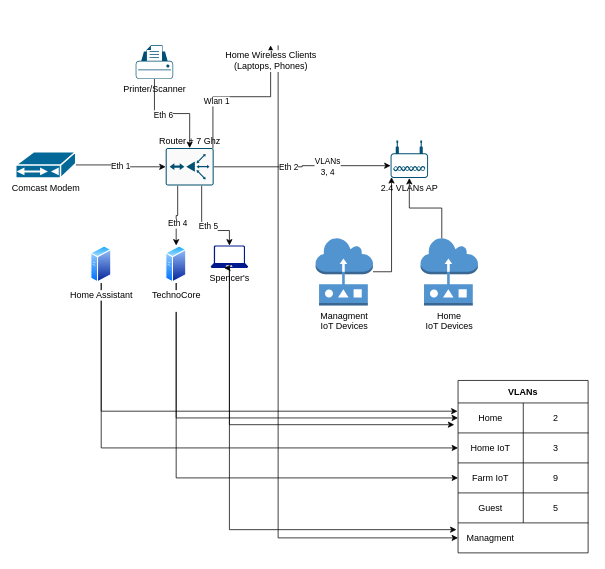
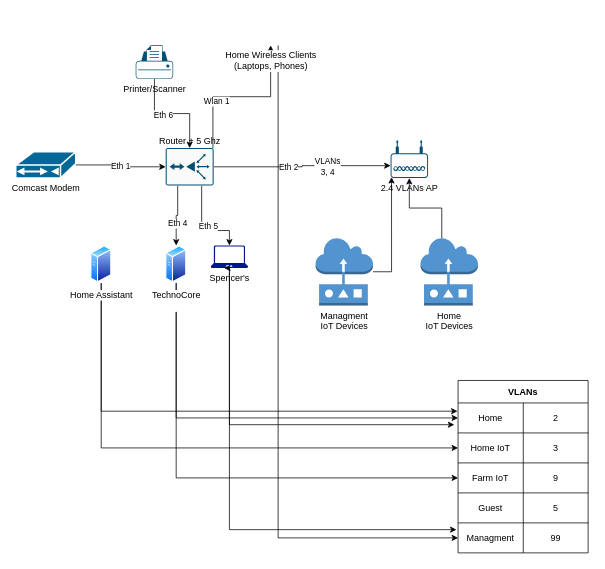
- <mxCell id="12" value="Router + 7 Ghz" style="points=[[0.015,0.015,0],[0.985,0.015,0],[0.985,0.985,0],[0.015,0.985,0],[0.25,0,0],[0.5,0,0],[0.75,0,0],[1,0.25,0],[1,0.5,0],[1,0.75,0],[0.75,1,0],[0.5,1,0],[0.25,1,0],[0,0.75,0],[0,0.5,0],[0,0.25,0]];verticalLabelPosition=top;html=1;verticalAlign=bottom;aspect=fixed;align=center;pointerEvents=1;shape=mxgraph.cisco19.rect;prIcon=router_with_firewall2;fillColor=#FAFAFA;strokeColor=#005073;direction=west;labelPosition=center;" parent="1" vertex="1"><mxGeometry x="220" y="197" width="64" height="50" as="geometry" /></mxCell>
+ <mxCell id="12" value="Router + 5 Ghz" style="points=[[0.015,0.015,0],[0.985,0.015,0],[0.985,0.985,0],[0.015,0.985,0],[0.25,0,0],[0.5,0,0],[0.75,0,0],[1,0.25,0],[1,0.5,0],[1,0.75,0],[0.75,1,0],[0.5,1,0],[0.25,1,0],[0,0.75,0],[0,0.5,0],[0,0.25,0]];verticalLabelPosition=top;html=1;verticalAlign=bottom;aspect=fixed;align=center;pointerEvents=1;shape=mxgraph.cisco19.rect;prIcon=router_with_firewall2;fillColor=#FAFAFA;strokeColor=#005073;direction=west;labelPosition=center;" parent="1" vertex="1"><mxGeometry x="220" y="197" width="64" height="50" as="geometry" /></mxCell>
+ <mxCell id="48" value="99" style="shape=partialRectangle;html=1;whiteSpace=wrap;connectable=0;fillColor=none;top=0;left=0;bottom=0;right=0;overflow=hidden;" vertex="1" parent="46"><mxGeometry x="87" width="87" height="40" as="geometry" /></mxCell>
